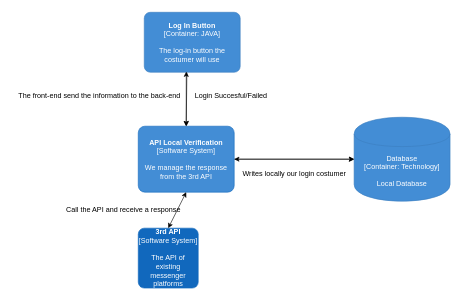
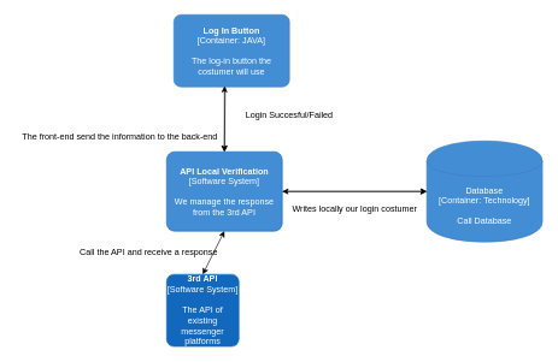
- <mxCell id="4" value="The front-end send the information to the back-end" style="text;html=1;align=center;verticalAlign=middle;resizable=0;points=[];autosize=1;" parent="1" vertex="1"><mxGeometry x="20" y="150" width="290" height="20" as="geometry" /></mxCell>
+ <mxCell id="4" value="The front-end send the information to the back-end" style="text;html=1;align=center;verticalAlign=middle;resizable=0;points=[];autosize=1;" parent="1" vertex="1"><mxGeometry x="20" y="180" width="290" height="20" as="geometry" /></mxCell>
- <mxCell id="12" value="Login Succesful/Failed" style="text;html=1;strokeColor=none;fillColor=none;align=center;verticalAlign=middle;whiteSpace=wrap;rounded=0;" parent="1" vertex="1"><mxGeometry x="320" y="150" width="130" height="20" as="geometry" /></mxCell>
+ <mxCell id="12" value="Login Succesful/Failed" style="text;html=1;strokeColor=none;fillColor=none;align=center;verticalAlign=middle;whiteSpace=wrap;rounded=0;" parent="1" vertex="1"><mxGeometry x="335" y="150" width="130" height="20" as="geometry" /></mxCell>
- <mxCell id="5" value="Database&lt;div&gt;[Container:&amp;nbsp;Technology]&lt;/div&gt;&lt;br&gt;&lt;div&gt;Local Database&lt;/div&gt;" style="shape=cylinder;whiteSpace=wrap;html=1;boundedLbl=1;rounded=0;labelBackgroundColor=none;fillColor=#438DD5;fontSize=12;fontColor=#ffffff;align=center;strokeColor=#3C7FC0;metaEdit=1;points=[[0.5,0,0],[1,0.25,0],[1,0.5,0],[1,0.75,0],[0.5,1,0],[0,0.75,0],[0,0.5,0],[0,0.25,0]];metaData={&quot;c4Type&quot;:{&quot;editable&quot;:false}};" parent="1" vertex="1"><mxGeometry x="590" y="195" width="160" height="140" as="geometry" /></mxCell>
+ <mxCell id="5" value="Database&lt;div&gt;[Container:&amp;nbsp;Technology]&lt;/div&gt;&lt;br&gt;&lt;div&gt;Call Database&lt;/div&gt;" style="shape=cylinder;whiteSpace=wrap;html=1;boundedLbl=1;rounded=0;labelBackgroundColor=none;fillColor=#438DD5;fontSize=12;fontColor=#ffffff;align=center;strokeColor=#3C7FC0;metaEdit=1;points=[[0.5,0,0],[1,0.25,0],[1,0.5,0],[1,0.75,0],[0.5,1,0],[0,0.75,0],[0,0.5,0],[0,0.25,0]];metaData={&quot;c4Type&quot;:{&quot;editable&quot;:false}};" parent="1" vertex="1"><mxGeometry x="590" y="195" width="160" height="140" as="geometry" /></mxCell>
